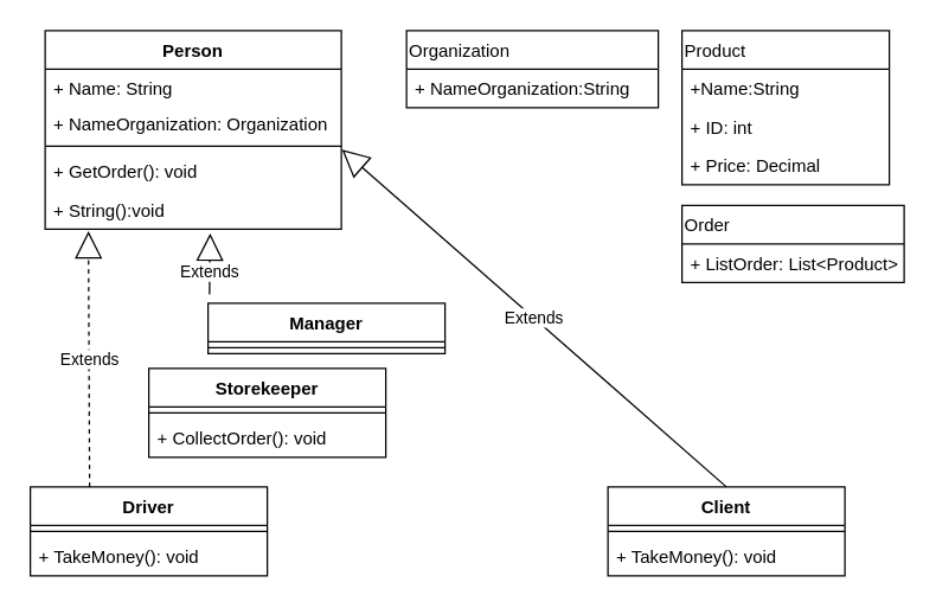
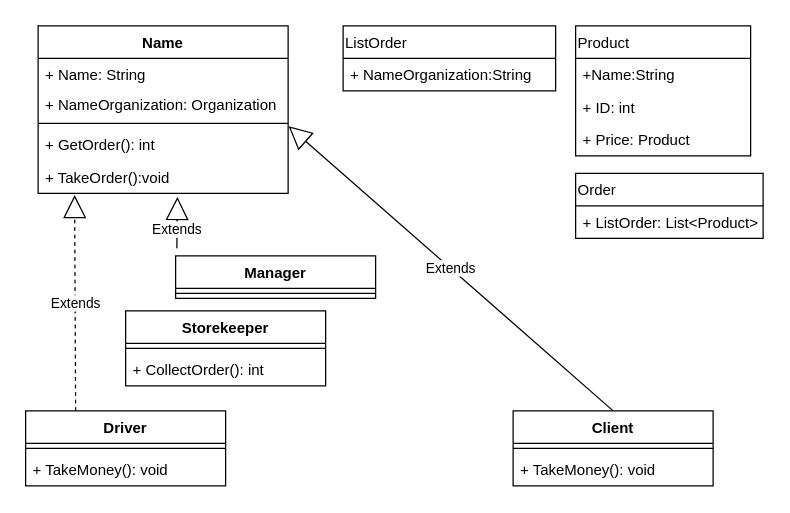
- <mxCell id="4" value="Person" style="swimlane;fontStyle=1;align=center;verticalAlign=top;childLayout=stackLayout;horizontal=1;startSize=26;horizontalStack=0;resizeParent=1;resizeParentMax=0;resizeLast=0;collapsible=1;marginBottom=0;" vertex="1" parent="1"><mxGeometry x="30" y="20" width="200" height="134" as="geometry" /></mxCell>
+ <mxCell id="4" value="Name" style="swimlane;fontStyle=1;align=center;verticalAlign=top;childLayout=stackLayout;horizontal=1;startSize=26;horizontalStack=0;resizeParent=1;resizeParentMax=0;resizeLast=0;collapsible=1;marginBottom=0;" vertex="1" parent="1"><mxGeometry x="30" y="20" width="200" height="134" as="geometry" /></mxCell>
- <mxCell id="10" value="Organization" style="swimlane;fontStyle=0;childLayout=stackLayout;horizontal=1;startSize=26;fillColor=none;horizontalStack=0;resizeParent=1;resizeParentMax=0;resizeLast=0;collapsible=1;marginBottom=0;align=left;verticalAlign=top;" vertex="1" parent="1"><mxGeometry x="274" y="20" width="170" height="52" as="geometry" /></mxCell>
+ <mxCell id="10" value="ListOrder" style="swimlane;fontStyle=0;childLayout=stackLayout;horizontal=1;startSize=26;fillColor=none;horizontalStack=0;resizeParent=1;resizeParentMax=0;resizeLast=0;collapsible=1;marginBottom=0;align=left;verticalAlign=top;" vertex="1" parent="1"><mxGeometry x="274" y="20" width="170" height="52" as="geometry" /></mxCell>
- <mxCell id="24" value="+ Price: Decimal" style="text;strokeColor=none;fillColor=none;align=left;verticalAlign=top;spacingLeft=4;spacingRight=4;overflow=hidden;rotatable=0;points=[[0,0.5],[1,0.5]];portConstraint=eastwest;" vertex="1" parent="21"><mxGeometry y="78" width="140" height="26" as="geometry" /></mxCell>
+ <mxCell id="24" value="+ Price: Product" style="text;strokeColor=none;fillColor=none;align=left;verticalAlign=top;spacingLeft=4;spacingRight=4;overflow=hidden;rotatable=0;points=[[0,0.5],[1,0.5]];portConstraint=eastwest;" vertex="1" parent="21"><mxGeometry y="78" width="140" height="26" as="geometry" /></mxCell>
- <mxCell id="8" value="+ GetOrder(): void" style="text;strokeColor=none;fillColor=none;align=left;verticalAlign=top;spacingLeft=4;spacingRight=4;overflow=hidden;rotatable=0;points=[[0,0.5],[1,0.5]];portConstraint=eastwest;" vertex="1" parent="4"><mxGeometry y="82" width="200" height="26" as="geometry" /></mxCell>
+ <mxCell id="8" value="+ GetOrder(): int" style="text;strokeColor=none;fillColor=none;align=left;verticalAlign=top;spacingLeft=4;spacingRight=4;overflow=hidden;rotatable=0;points=[[0,0.5],[1,0.5]];portConstraint=eastwest;" vertex="1" parent="4"><mxGeometry y="82" width="200" height="26" as="geometry" /></mxCell>
- <mxCell id="9" value="+ String():void" style="text;strokeColor=none;fillColor=none;align=left;verticalAlign=top;spacingLeft=4;spacingRight=4;overflow=hidden;rotatable=0;points=[[0,0.5],[1,0.5]];portConstraint=eastwest;" vertex="1" parent="4"><mxGeometry y="108" width="200" height="26" as="geometry" /></mxCell>
+ <mxCell id="9" value="+ TakeOrder():void" style="text;strokeColor=none;fillColor=none;align=left;verticalAlign=top;spacingLeft=4;spacingRight=4;overflow=hidden;rotatable=0;points=[[0,0.5],[1,0.5]];portConstraint=eastwest;" vertex="1" parent="4"><mxGeometry y="108" width="200" height="26" as="geometry" /></mxCell>
- <mxCell id="17" value="+ CollectOrder(): void" style="text;strokeColor=none;fillColor=none;align=left;verticalAlign=top;spacingLeft=4;spacingRight=4;overflow=hidden;rotatable=0;points=[[0,0.5],[1,0.5]];portConstraint=eastwest;" vertex="1" parent="15"><mxGeometry y="34" width="160" height="26" as="geometry" /></mxCell>
+ <mxCell id="17" value="+ CollectOrder(): int" style="text;strokeColor=none;fillColor=none;align=left;verticalAlign=top;spacingLeft=4;spacingRight=4;overflow=hidden;rotatable=0;points=[[0,0.5],[1,0.5]];portConstraint=eastwest;" vertex="1" parent="15"><mxGeometry y="34" width="160" height="26" as="geometry" /></mxCell>
